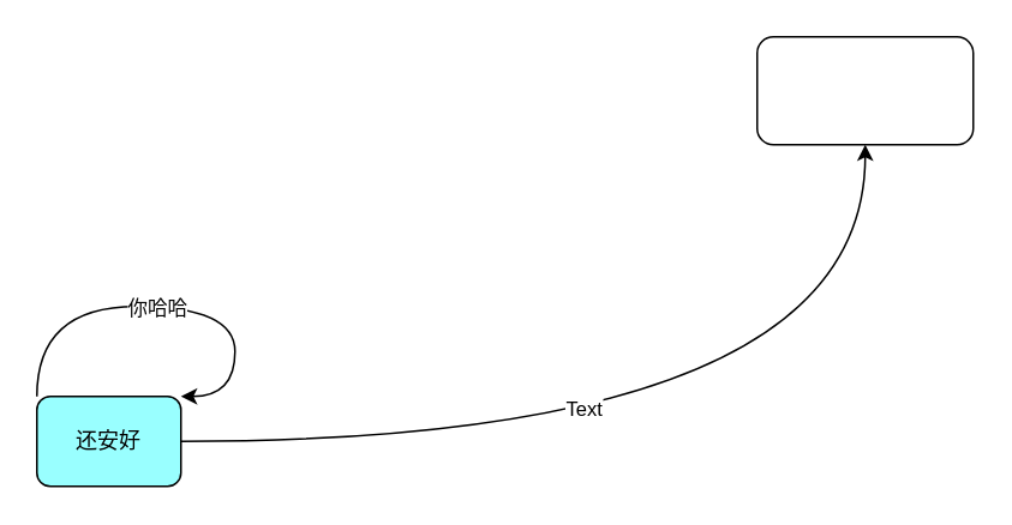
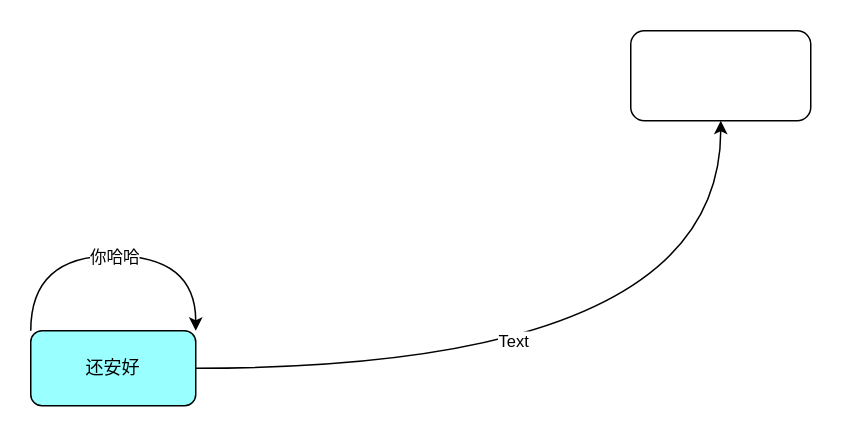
- <mxCell id="4" value="还安好" style="rounded=1;whiteSpace=wrap;html=1;fillColor=#99FFFF;direction=west;" vertex="1" parent="1"><mxGeometry x="20" y="220" width="80" height="50" as="geometry" /></mxCell>
+ <mxCell id="4" value="还安好" style="rounded=1;whiteSpace=wrap;html=1;fillColor=#99FFFF;direction=west;" vertex="1" parent="1"><mxGeometry x="20" y="220" width="110" height="50" as="geometry" /></mxCell>
